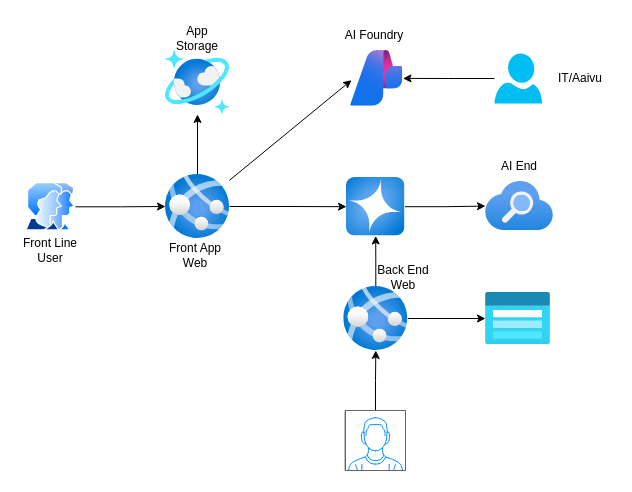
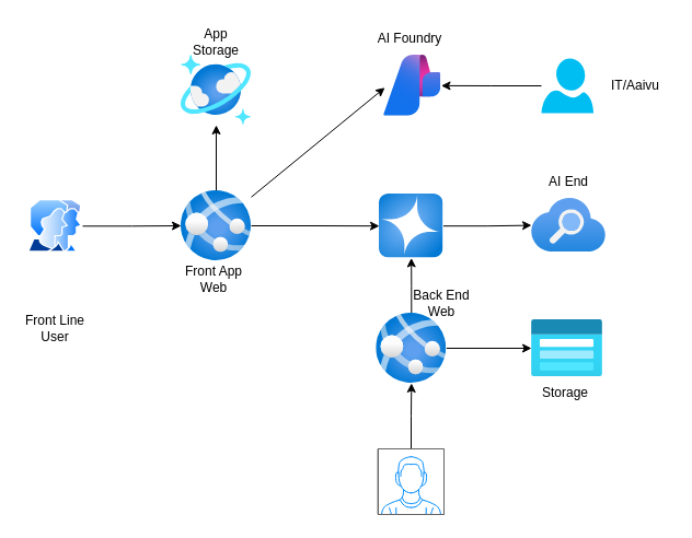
- <mxCell id="21" value="Front Line User" style="text;html=1;align=center;verticalAlign=middle;whiteSpace=wrap;rounded=0;" parent="1" vertex="1"><mxGeometry x="20" y="235" width="60" height="30" as="geometry" /></mxCell>
+ <mxCell id="21" value="Front Line User" style="text;html=1;align=center;verticalAlign=middle;whiteSpace=wrap;rounded=0;" parent="1" vertex="1"><mxGeometry x="20" y="285" width="60" height="30" as="geometry" /></mxCell>
+ <mxCell id="27" value="Storage" style="text;html=1;align=center;verticalAlign=middle;whiteSpace=wrap;rounded=0;" parent="1" vertex="1"><mxGeometry x="485.5" y="344" width="60" height="30" as="geometry" /></mxCell>
